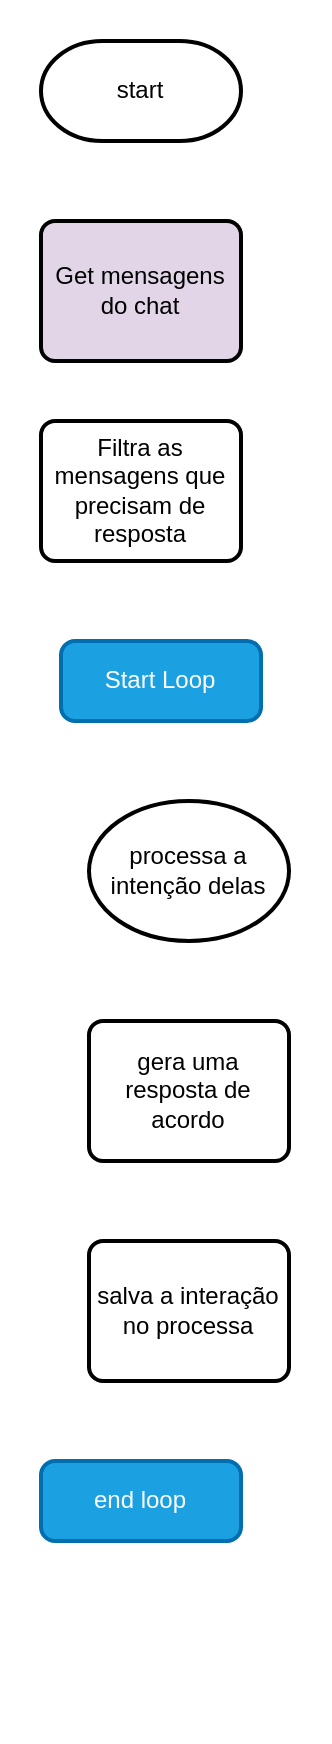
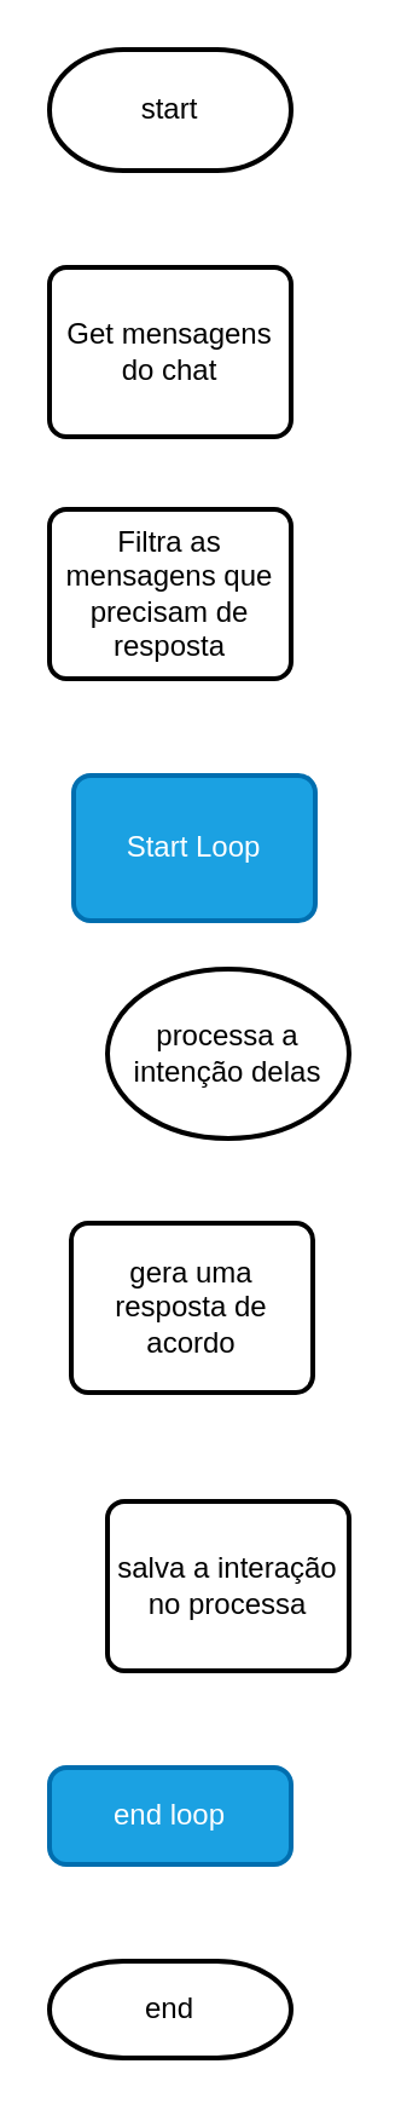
- <mxCell id="3" value="Get mensagens do chat" style="rounded=1;whiteSpace=wrap;html=1;absoluteArcSize=1;arcSize=14;strokeWidth=2;fillColor=#e1d5e7;" vertex="1" parent="1"><mxGeometry x="20" y="110" width="100" height="70" as="geometry" /></mxCell>
+ <mxCell id="3" value="Get mensagens do chat" style="rounded=1;whiteSpace=wrap;html=1;absoluteArcSize=1;arcSize=14;strokeWidth=2;" vertex="1" parent="1"><mxGeometry x="20" y="110" width="100" height="70" as="geometry" /></mxCell>
- <mxCell id="8" value="Start Loop" style="rounded=1;whiteSpace=wrap;html=1;absoluteArcSize=1;arcSize=14;strokeWidth=2;fillColor=#1ba1e2;fontColor=#ffffff;strokeColor=#006EAF;" vertex="1" parent="1"><mxGeometry x="30" y="320" width="100" height="40" as="geometry" /></mxCell>
+ <mxCell id="8" value="Start Loop" style="rounded=1;whiteSpace=wrap;html=1;absoluteArcSize=1;arcSize=14;strokeWidth=2;fillColor=#1ba1e2;fontColor=#ffffff;strokeColor=#006EAF;" vertex="1" parent="1"><mxGeometry x="30" y="320" width="100" height="60" as="geometry" /></mxCell>
- <mxCell id="5" value="gera uma resposta de acordo" style="rounded=1;whiteSpace=wrap;html=1;absoluteArcSize=1;arcSize=14;strokeWidth=2;" vertex="1" parent="1"><mxGeometry x="44" y="510" width="100" height="70" as="geometry" /></mxCell>
+ <mxCell id="5" value="gera uma resposta de acordo" style="rounded=1;whiteSpace=wrap;html=1;absoluteArcSize=1;arcSize=14;strokeWidth=2;" vertex="1" parent="1"><mxGeometry x="29" y="505" width="100" height="70" as="geometry" /></mxCell>
+ <mxCell id="7" value="end" style="strokeWidth=2;html=1;shape=mxgraph.flowchart.terminator;whiteSpace=wrap;" vertex="1" parent="1"><mxGeometry x="20" y="810" width="100" height="40" as="geometry" /></mxCell>
